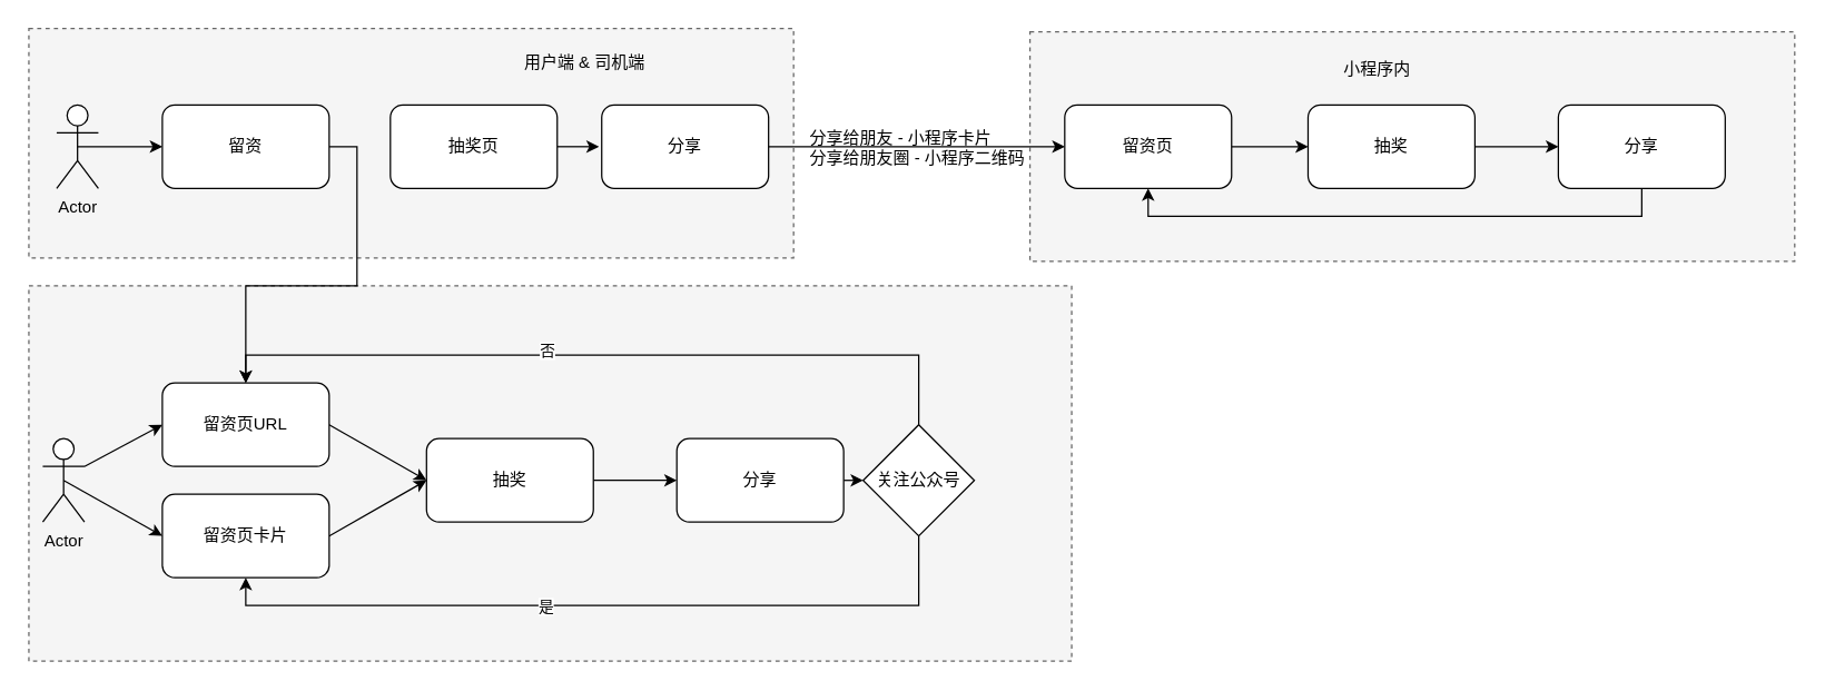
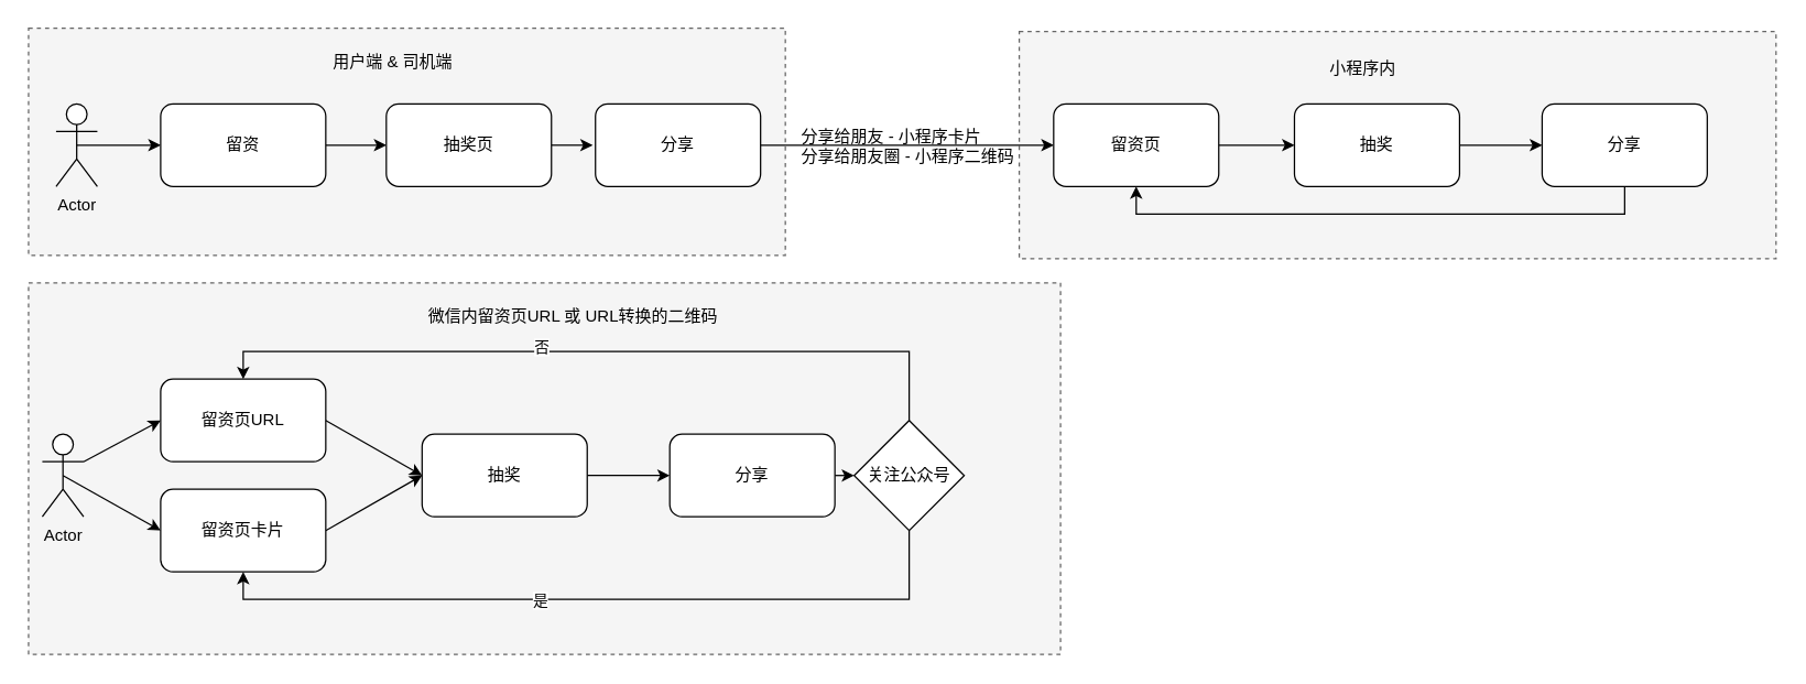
- <mxCell id="5" value="用户端 &amp;amp; 司机端" style="text;html=1;strokeColor=none;fillColor=none;align=center;verticalAlign=middle;whiteSpace=wrap;rounded=0;" vertex="1" parent="1"><mxGeometry x="365" y="35" width="110" height="20" as="geometry" /></mxCell>
+ <mxCell id="5" value="用户端 &amp;amp; 司机端" style="text;html=1;strokeColor=none;fillColor=none;align=center;verticalAlign=middle;whiteSpace=wrap;rounded=0;" vertex="1" parent="1"><mxGeometry x="230" y="35" width="110" height="20" as="geometry" /></mxCell>
- <mxCell id="6" style="edgeStyle=orthogonalEdgeStyle;rounded=0;orthogonalLoop=1;jettySize=auto;html=1;exitX=1;exitY=0.5;exitDx=0;exitDy=0;strokeColor=#000000;" edge="1" parent="1" source="7" target="31"><mxGeometry relative="1" as="geometry" /></mxCell>
+ <mxCell id="6" style="edgeStyle=orthogonalEdgeStyle;rounded=0;orthogonalLoop=1;jettySize=auto;html=1;exitX=1;exitY=0.5;exitDx=0;exitDy=0;entryX=0;entryY=0.5;entryDx=0;entryDy=0;strokeColor=#000000;" edge="1" parent="1" source="7" target="9"><mxGeometry relative="1" as="geometry" /></mxCell>
+ <mxCell id="33" value="微信内留资页URL 或 URL转换的二维码" style="text;html=1;strokeColor=none;fillColor=none;align=center;verticalAlign=middle;whiteSpace=wrap;rounded=0;" vertex="1" parent="1"><mxGeometry x="306" y="215" width="220" height="30" as="geometry" /></mxCell>
